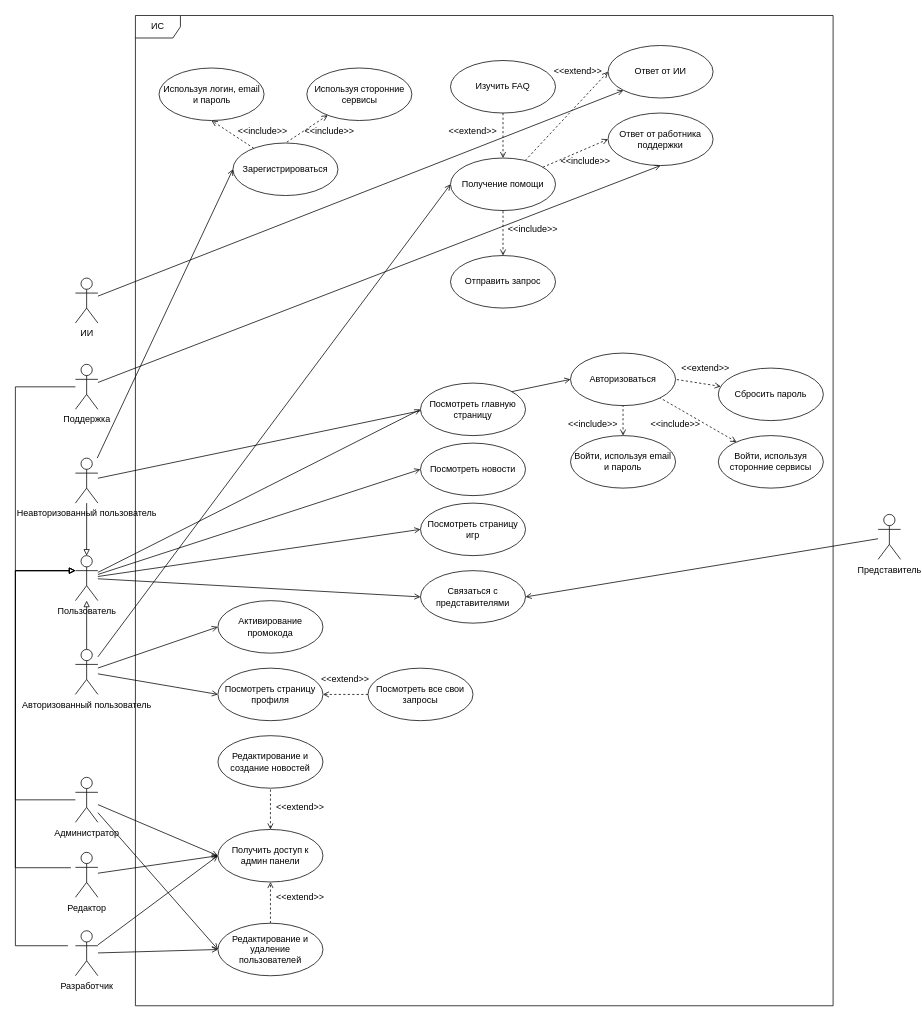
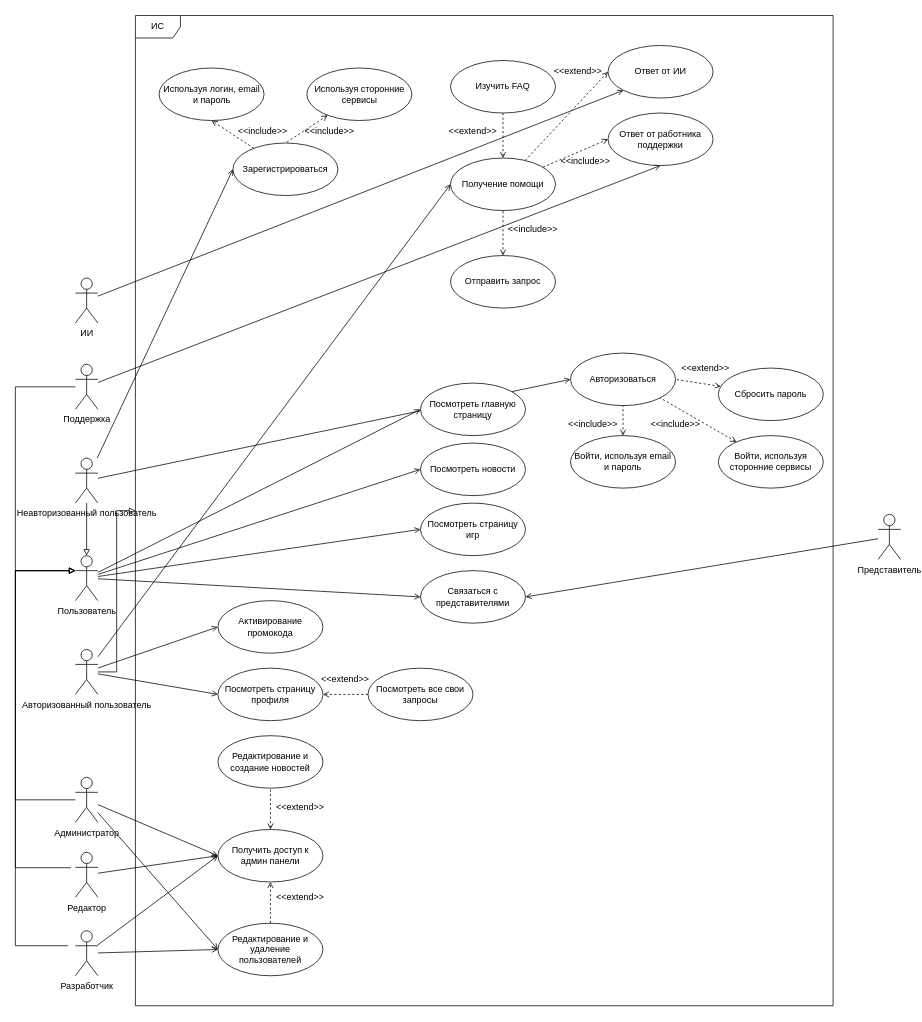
- <mxCell id="28" style="edgeStyle=orthogonalEdgeStyle;rounded=0;orthogonalLoop=1;jettySize=auto;html=1;endArrow=block;endFill=0;" parent="1" source="32" target="20" edge="1"><mxGeometry relative="1" as="geometry" /></mxCell>
+ <mxCell id="28" style="edgeStyle=orthogonalEdgeStyle;rounded=0;orthogonalLoop=1;jettySize=auto;html=1;endArrow=block;endFill=0;" parent="1" source="32" target="75" edge="1"><mxGeometry relative="1" as="geometry" /></mxCell>
